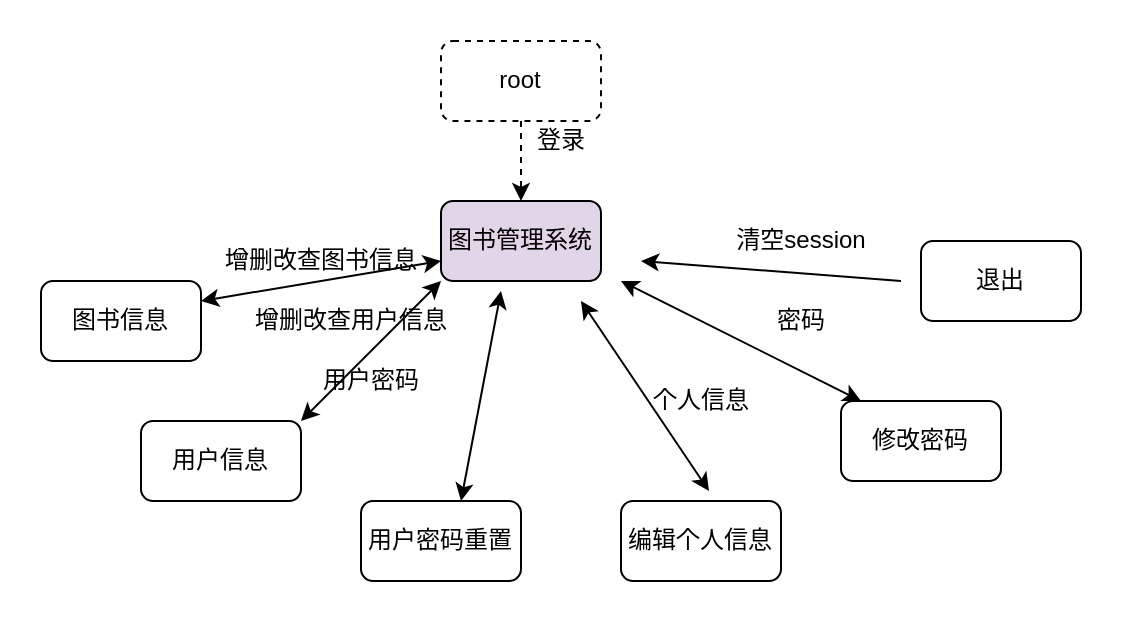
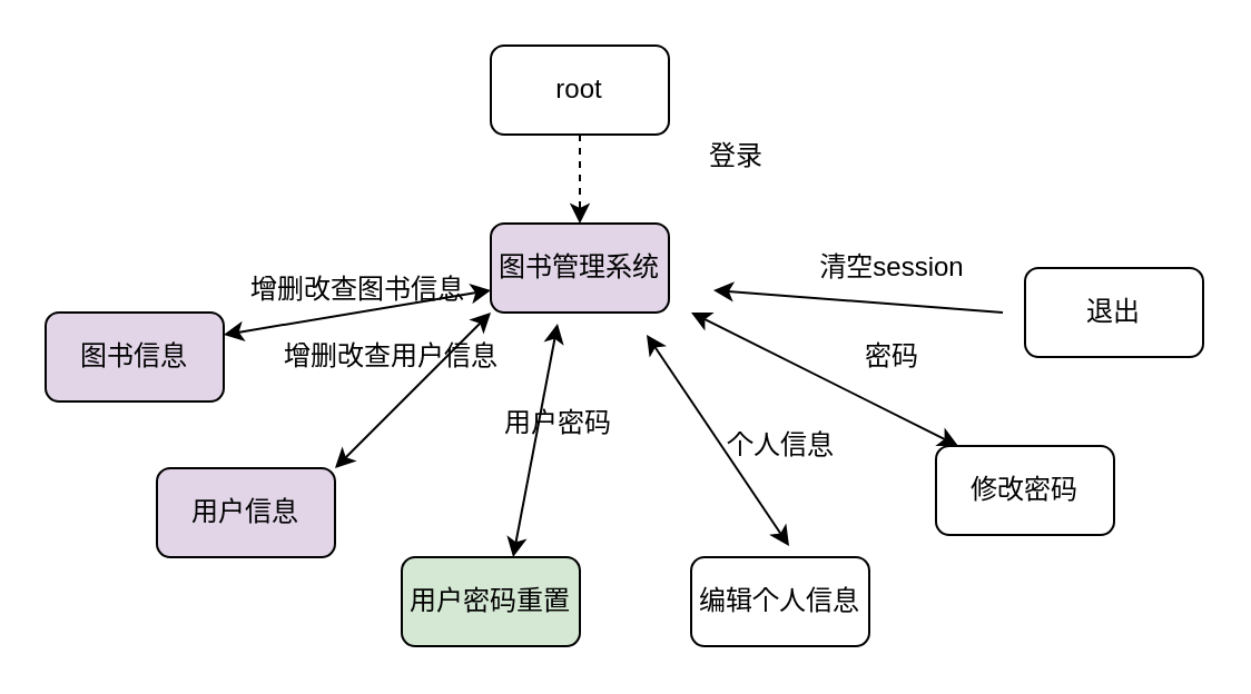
- <mxCell id="3" value="root" style="rounded=1;whiteSpace=wrap;html=1;dashed=1;" vertex="1" parent="1"><mxGeometry x="220" y="20" width="80" height="40" as="geometry" /></mxCell>
+ <mxCell id="3" value="root" style="rounded=1;whiteSpace=wrap;html=1;" vertex="1" parent="1"><mxGeometry x="220" y="20" width="80" height="40" as="geometry" /></mxCell>
- <mxCell id="5" value="登录" style="text;html=1;align=center;verticalAlign=middle;resizable=0;points=[];autosize=1;strokeColor=none;fillColor=none;" vertex="1" parent="1"><mxGeometry x="260" y="60" width="40" height="20" as="geometry" /></mxCell>
+ <mxCell id="5" value="登录" style="text;html=1;align=center;verticalAlign=middle;resizable=0;points=[];autosize=1;strokeColor=none;fillColor=none;" vertex="1" parent="1"><mxGeometry x="310" y="60" width="40" height="20" as="geometry" /></mxCell>
- <mxCell id="6" value="图书信息" style="rounded=1;whiteSpace=wrap;html=1;" vertex="1" parent="1"><mxGeometry x="20" y="140" width="80" height="40" as="geometry" /></mxCell>
+ <mxCell id="6" value="图书信息" style="rounded=1;whiteSpace=wrap;html=1;fillColor=#e1d5e7;" vertex="1" parent="1"><mxGeometry x="20" y="140" width="80" height="40" as="geometry" /></mxCell>
- <mxCell id="19" value="用户密码" style="text;html=1;align=center;verticalAlign=middle;resizable=0;points=[];autosize=1;strokeColor=none;fillColor=none;" vertex="1" parent="1"><mxGeometry x="155" y="180" width="60" height="20" as="geometry" /></mxCell>
+ <mxCell id="19" value="用户密码" style="text;html=1;align=center;verticalAlign=middle;resizable=0;points=[];autosize=1;strokeColor=none;fillColor=none;" vertex="1" parent="1"><mxGeometry x="220" y="180" width="60" height="20" as="geometry" /></mxCell>
- <mxCell id="8" value="用户信息" style="rounded=1;whiteSpace=wrap;html=1;" vertex="1" parent="1"><mxGeometry x="70" y="210" width="80" height="40" as="geometry" /></mxCell>
+ <mxCell id="8" value="用户信息" style="rounded=1;whiteSpace=wrap;html=1;fillColor=#e1d5e7;" vertex="1" parent="1"><mxGeometry x="70" y="210" width="80" height="40" as="geometry" /></mxCell>
- <mxCell id="9" value="用户密码重置" style="rounded=1;whiteSpace=wrap;html=1;" vertex="1" parent="1"><mxGeometry x="180" y="250" width="80" height="40" as="geometry" /></mxCell>
+ <mxCell id="9" value="用户密码重置" style="rounded=1;whiteSpace=wrap;html=1;fillColor=#d5e8d4;" vertex="1" parent="1"><mxGeometry x="180" y="250" width="80" height="40" as="geometry" /></mxCell>
